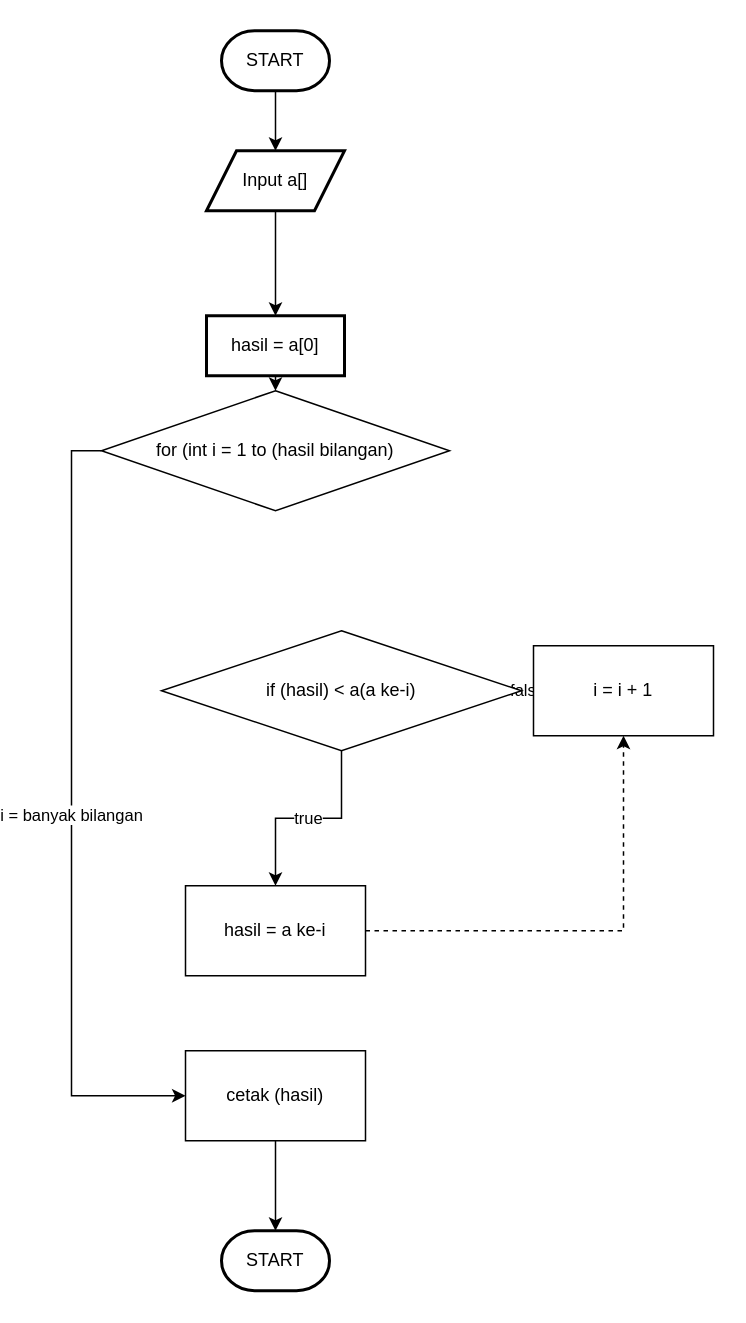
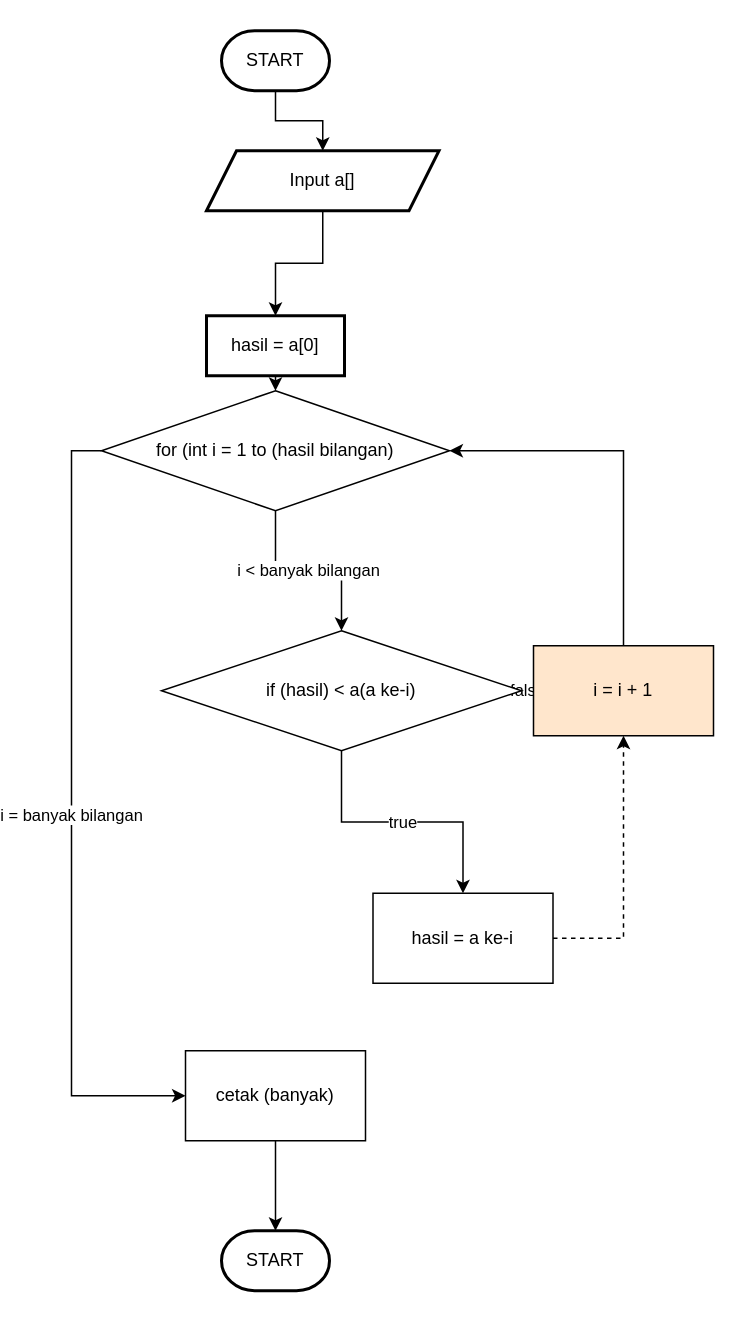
- <mxCell id="5" value="Input a[]" style="shape=parallelogram;perimeter=parallelogramPerimeter;whiteSpace=wrap;html=1;fixedSize=1;strokeWidth=2;" parent="1" vertex="1"><mxGeometry x="90" y="100" width="92" height="40" as="geometry" /></mxCell>
+ <mxCell id="5" value="Input a[]" style="shape=parallelogram;perimeter=parallelogramPerimeter;whiteSpace=wrap;html=1;fixedSize=1;strokeWidth=2;" parent="1" vertex="1"><mxGeometry x="90" y="100" width="155" height="40" as="geometry" /></mxCell>
+ <mxCell id="14" style="edgeStyle=orthogonalEdgeStyle;rounded=0;orthogonalLoop=1;jettySize=auto;html=1;exitX=0.5;exitY=0;exitDx=0;exitDy=0;entryX=1;entryY=0.5;entryDx=0;entryDy=0;" edge="1" parent="1" source="15" target="10"><mxGeometry relative="1" as="geometry" /></mxCell>
+ <mxCell id="8" value="i &amp;lt; banyak bilangan" style="edgeStyle=orthogonalEdgeStyle;rounded=0;orthogonalLoop=1;jettySize=auto;html=1;" edge="1" parent="1" source="10" target="13"><mxGeometry relative="1" as="geometry" /></mxCell>
- <mxCell id="15" value="i = i + 1" style="whiteSpace=wrap;html=1;" vertex="1" parent="1"><mxGeometry x="308" y="430" width="120" height="60" as="geometry" /></mxCell>
+ <mxCell id="15" value="i = i + 1" style="whiteSpace=wrap;html=1;fillColor=#ffe6cc;" vertex="1" parent="1"><mxGeometry x="308" y="430" width="120" height="60" as="geometry" /></mxCell>
- <mxCell id="17" value="hasil = a ke-i" style="whiteSpace=wrap;html=1;" vertex="1" parent="1"><mxGeometry x="76" y="590" width="120" height="60" as="geometry" /></mxCell>
+ <mxCell id="17" value="hasil = a ke-i" style="whiteSpace=wrap;html=1;" vertex="1" parent="1"><mxGeometry x="201" y="595" width="120" height="60" as="geometry" /></mxCell>
- <mxCell id="19" value="cetak (hasil)" style="rounded=0;whiteSpace=wrap;html=1;align=center;verticalAlign=middle;" vertex="1" parent="1"><mxGeometry x="76" y="700" width="120" height="60" as="geometry" /></mxCell>
+ <mxCell id="19" value="cetak (banyak)" style="rounded=0;whiteSpace=wrap;html=1;align=center;verticalAlign=middle;" vertex="1" parent="1"><mxGeometry x="76" y="700" width="120" height="60" as="geometry" /></mxCell>
